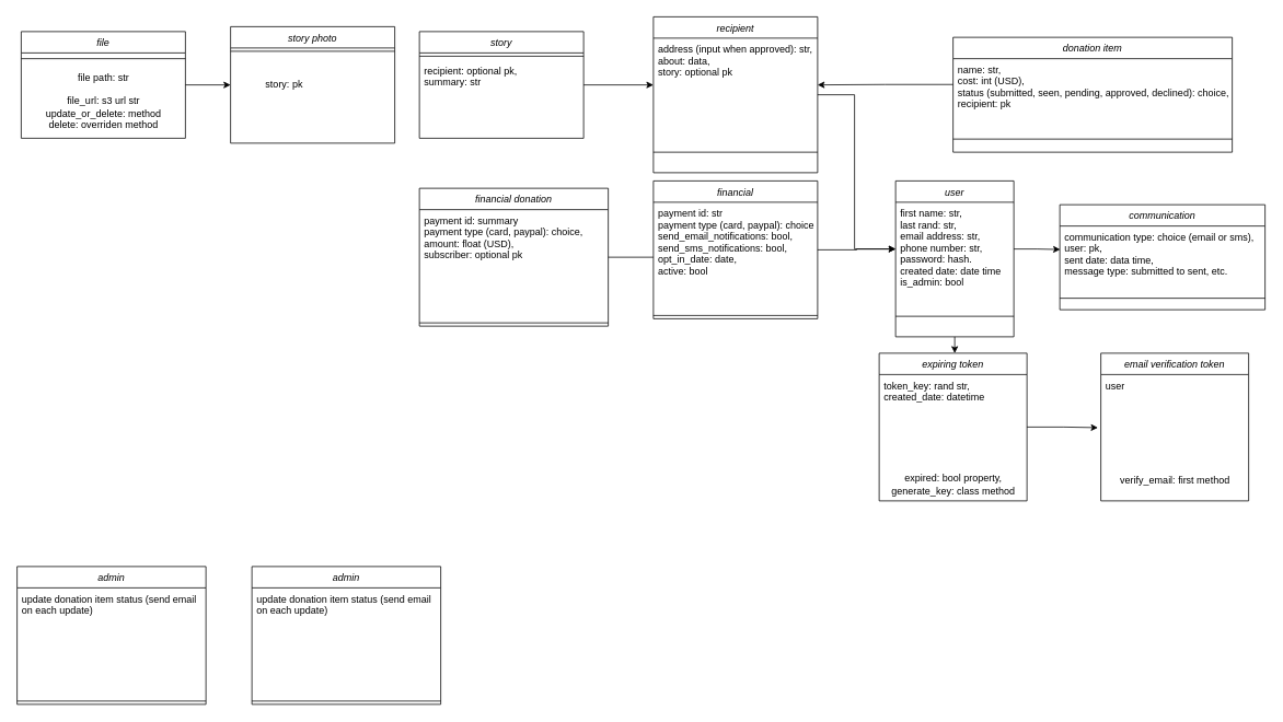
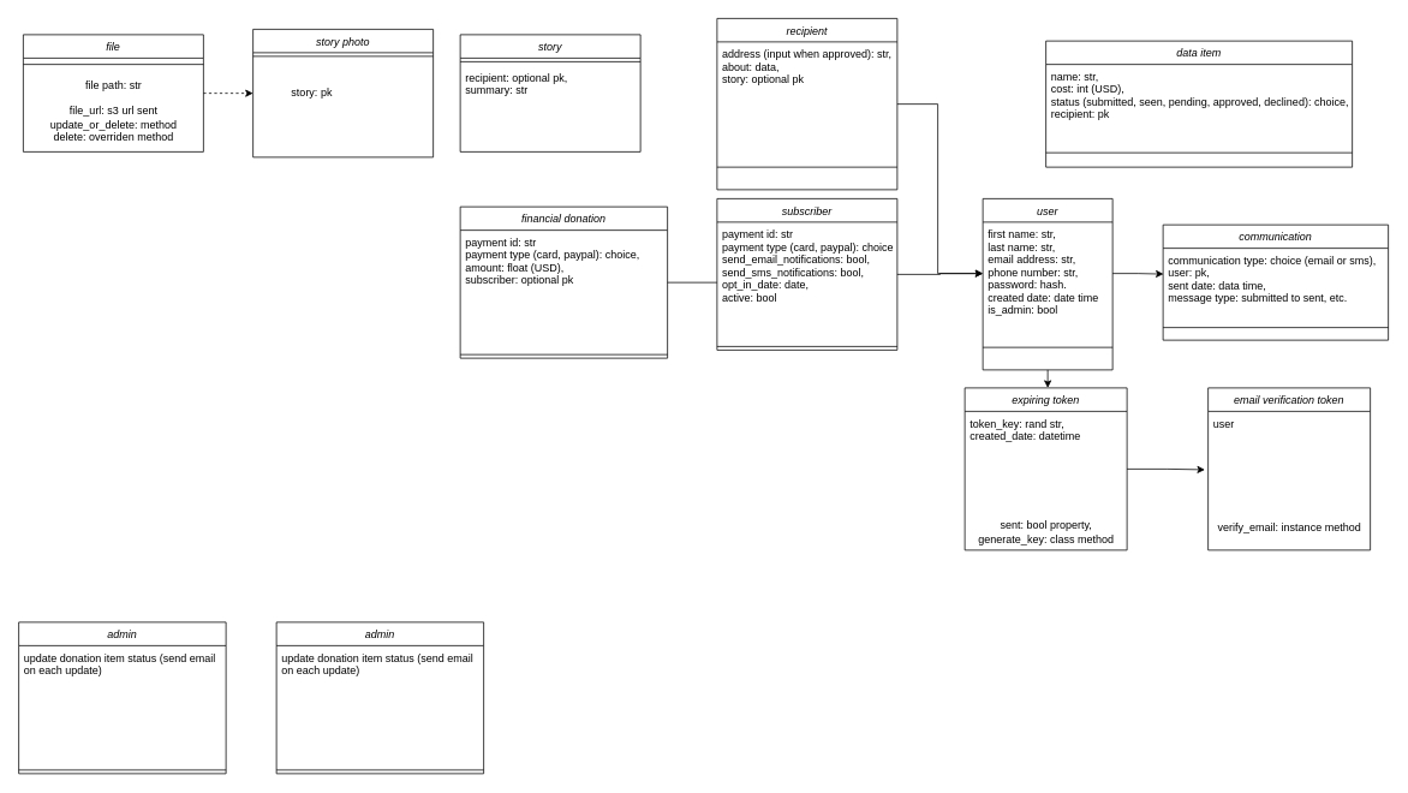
- <mxCell id="6" value="donation item" style="swimlane;fontStyle=2;align=center;verticalAlign=top;childLayout=stackLayout;horizontal=1;startSize=26;horizontalStack=0;resizeParent=1;resizeLast=0;collapsible=1;marginBottom=0;rounded=0;shadow=0;strokeWidth=1;" vertex="1" parent="1"><mxGeometry x="1160" y="45" width="340" height="140" as="geometry"><mxRectangle x="230" y="140" width="160" height="26" as="alternateBounds" /></mxGeometry></mxCell>
+ <mxCell id="6" value="data item" style="swimlane;fontStyle=2;align=center;verticalAlign=top;childLayout=stackLayout;horizontal=1;startSize=26;horizontalStack=0;resizeParent=1;resizeLast=0;collapsible=1;marginBottom=0;rounded=0;shadow=0;strokeWidth=1;" vertex="1" parent="1"><mxGeometry x="1160" y="45" width="340" height="140" as="geometry"><mxRectangle x="230" y="140" width="160" height="26" as="alternateBounds" /></mxGeometry></mxCell>
- <mxCell id="9" value="" style="edgeStyle=orthogonalEdgeStyle;rounded=0;orthogonalLoop=1;jettySize=auto;html=1;exitX=0;exitY=0.335;exitDx=0;exitDy=0;exitPerimeter=0;" edge="1" parent="1" source="7" target="4"><mxGeometry relative="1" as="geometry"><mxPoint x="1045" y="28" as="sourcePoint" /></mxGeometry></mxCell>
- <mxCell id="46" value="" style="edgeStyle=orthogonalEdgeStyle;rounded=0;orthogonalLoop=1;jettySize=auto;html=1;entryX=0;entryY=0.5;entryDx=0;entryDy=0;" edge="1" parent="1" source="47" target="43"><mxGeometry relative="1" as="geometry"><mxPoint x="275" y="103" as="targetPoint" /></mxGeometry></mxCell>
+ <mxCell id="46" value="" style="edgeStyle=orthogonalEdgeStyle;rounded=0;orthogonalLoop=1;jettySize=auto;html=1;entryX=0;entryY=0.5;entryDx=0;entryDy=0;dashed=1;" edge="1" parent="1" source="47" target="43"><mxGeometry relative="1" as="geometry"><mxPoint x="275" y="103" as="targetPoint" /></mxGeometry></mxCell>
- <mxCell id="15" value="" style="edgeStyle=orthogonalEdgeStyle;rounded=0;orthogonalLoop=1;jettySize=auto;html=1;" edge="1" parent="1" source="16" target="4"><mxGeometry relative="1" as="geometry" /></mxCell>
- <mxCell id="49" value="file path: str&lt;br&gt;&lt;br&gt;file_url: s3 url str&lt;br&gt;update_or_delete: method&lt;br&gt;delete: overriden method" style="text;html=1;align=center;verticalAlign=middle;resizable=0;points=[];autosize=1;strokeColor=none;fillColor=none;" vertex="1" parent="47"><mxGeometry y="40" width="200" height="90" as="geometry" /></mxCell>
+ <mxCell id="49" value="file path: str&lt;br&gt;&lt;br&gt;file_url: s3 url sent&lt;br&gt;update_or_delete: method&lt;br&gt;delete: overriden method" style="text;html=1;align=center;verticalAlign=middle;resizable=0;points=[];autosize=1;strokeColor=none;fillColor=none;" vertex="1" parent="47"><mxGeometry y="40" width="200" height="90" as="geometry" /></mxCell>
- <mxCell id="12" value="financial" style="swimlane;fontStyle=2;align=center;verticalAlign=top;childLayout=stackLayout;horizontal=1;startSize=26;horizontalStack=0;resizeParent=1;resizeLast=0;collapsible=1;marginBottom=0;rounded=0;shadow=0;strokeWidth=1;" vertex="1" parent="1"><mxGeometry x="795" y="220" width="200" height="168" as="geometry"><mxRectangle x="230" y="140" width="160" height="26" as="alternateBounds" /></mxGeometry></mxCell>
+ <mxCell id="12" value="subscriber" style="swimlane;fontStyle=2;align=center;verticalAlign=top;childLayout=stackLayout;horizontal=1;startSize=26;horizontalStack=0;resizeParent=1;resizeLast=0;collapsible=1;marginBottom=0;rounded=0;shadow=0;strokeWidth=1;" vertex="1" parent="1"><mxGeometry x="795" y="220" width="200" height="168" as="geometry"><mxRectangle x="230" y="140" width="160" height="26" as="alternateBounds" /></mxGeometry></mxCell>
- <mxCell id="34" value="first name: str,&#10;last rand: str,&#10;email address: str,&#10;phone number: str,&#10;password: hash.&#10;created date: date time&#10;is_admin: bool" style="text;align=left;verticalAlign=top;spacingLeft=4;spacingRight=4;overflow=hidden;rotatable=0;points=[[0,0.5],[1,0.5]];portConstraint=eastwest;" vertex="1" parent="33"><mxGeometry y="26" width="144" height="114" as="geometry" /></mxCell>
+ <mxCell id="34" value="first name: str,&#10;last name: str,&#10;email address: str,&#10;phone number: str,&#10;password: hash.&#10;created date: date time&#10;is_admin: bool" style="text;align=left;verticalAlign=top;spacingLeft=4;spacingRight=4;overflow=hidden;rotatable=0;points=[[0,0.5],[1,0.5]];portConstraint=eastwest;" vertex="1" parent="33"><mxGeometry y="26" width="144" height="114" as="geometry" /></mxCell>
- <mxCell id="21" value="payment id: summary&#10;payment type (card, paypal): choice,&#10;amount: float (USD),&#10;subscriber: optional pk&#10;&#10;&#10;" style="text;align=left;verticalAlign=top;spacingLeft=4;spacingRight=4;overflow=hidden;rotatable=0;points=[[0,0.5],[1,0.5]];portConstraint=eastwest;" vertex="1" parent="20"><mxGeometry y="26" width="230" height="134" as="geometry" /></mxCell>
+ <mxCell id="21" value="payment id: str&#10;payment type (card, paypal): choice,&#10;amount: float (USD),&#10;subscriber: optional pk&#10;&#10;&#10;" style="text;align=left;verticalAlign=top;spacingLeft=4;spacingRight=4;overflow=hidden;rotatable=0;points=[[0,0.5],[1,0.5]];portConstraint=eastwest;" vertex="1" parent="20"><mxGeometry y="26" width="230" height="134" as="geometry" /></mxCell>
- <mxCell id="42" value="verify_email: first method" style="text;html=1;align=center;verticalAlign=middle;resizable=0;points=[];autosize=1;strokeColor=none;fillColor=none;" vertex="1" parent="40"><mxGeometry y="140" width="180" height="30" as="geometry" /></mxCell>
+ <mxCell id="42" value="verify_email: instance method" style="text;html=1;align=center;verticalAlign=middle;resizable=0;points=[];autosize=1;strokeColor=none;fillColor=none;" vertex="1" parent="40"><mxGeometry y="140" width="180" height="30" as="geometry" /></mxCell>
- <mxCell id="39" value="expired: bool property,&lt;br&gt;generate_key: class method" style="text;html=1;align=center;verticalAlign=middle;resizable=0;points=[];autosize=1;strokeColor=none;fillColor=none;" vertex="1" parent="37"><mxGeometry y="140" width="180" height="40" as="geometry" /></mxCell>
+ <mxCell id="39" value="sent: bool property,&lt;br&gt;generate_key: class method" style="text;html=1;align=center;verticalAlign=middle;resizable=0;points=[];autosize=1;strokeColor=none;fillColor=none;" vertex="1" parent="37"><mxGeometry y="140" width="180" height="40" as="geometry" /></mxCell>
